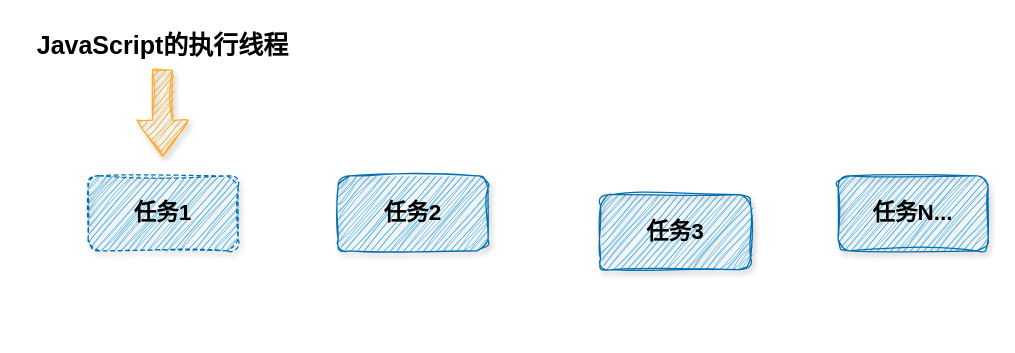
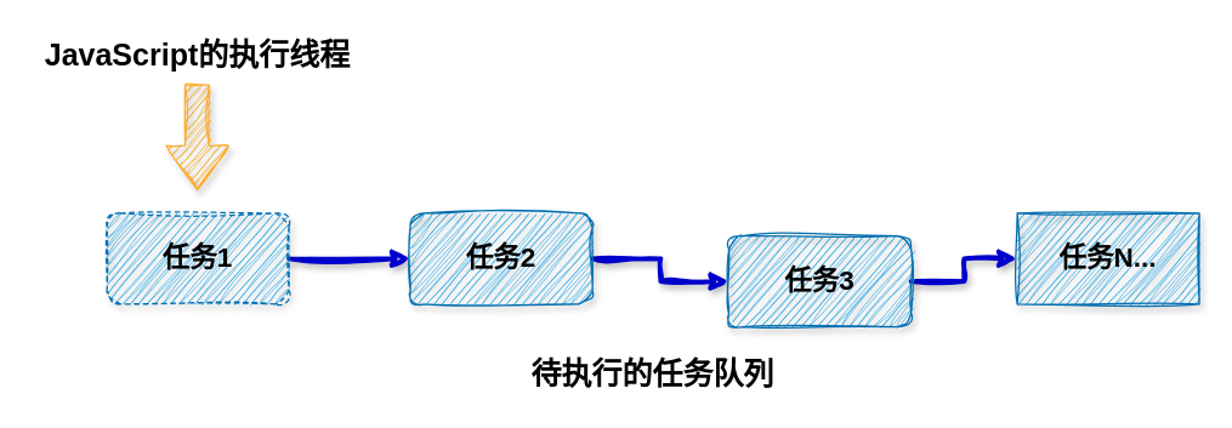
+ <mxCell id="3" style="edgeStyle=orthogonalEdgeStyle;rounded=0;orthogonalLoop=1;jettySize=auto;html=1;exitX=1;exitY=0.5;exitDx=0;exitDy=0;entryX=0;entryY=0.5;entryDx=0;entryDy=0;strokeWidth=3;strokeColor=#0000CC;sketch=1;curveFitting=1;jiggle=2;shadow=1;" edge="1" parent="1" source="4" target="7"><mxGeometry relative="1" as="geometry" /></mxCell>
- <mxCell id="10" value="&lt;b&gt;&lt;font color=&quot;#000000&quot; style=&quot;font-size: 18px;&quot;&gt;任务N...&lt;/font&gt;&lt;/b&gt;" style="rounded=1;whiteSpace=wrap;html=1;fillColor=#1ba1e2;fontColor=#ffffff;strokeColor=#006EAF;sketch=1;curveFitting=1;jiggle=2;glass=0;shadow=1;" vertex="1" parent="1"><mxGeometry x="670" y="140" width="120" height="60" as="geometry" /></mxCell>
+ <mxCell id="10" value="&lt;b&gt;&lt;font color=&quot;#000000&quot; style=&quot;font-size: 18px;&quot;&gt;任务N...&lt;/font&gt;&lt;/b&gt;" style="whiteSpace=wrap;html=1;fillColor=#1ba1e2;fontColor=#ffffff;strokeColor=#006EAF;sketch=1;curveFitting=1;jiggle=2;glass=0;shadow=1;rounded=0;" vertex="1" parent="1"><mxGeometry x="670" y="140" width="120" height="60" as="geometry" /></mxCell>
+ <mxCell id="6" style="edgeStyle=orthogonalEdgeStyle;rounded=0;orthogonalLoop=1;jettySize=auto;html=1;entryX=0;entryY=0.5;entryDx=0;entryDy=0;strokeWidth=3;strokeColor=#0000CC;sketch=1;curveFitting=1;jiggle=2;shadow=1;" edge="1" parent="1" source="7" target="9"><mxGeometry relative="1" as="geometry" /></mxCell>
+ <mxCell id="8" style="edgeStyle=orthogonalEdgeStyle;rounded=0;orthogonalLoop=1;jettySize=auto;html=1;entryX=0;entryY=0.5;entryDx=0;entryDy=0;strokeWidth=3;strokeColor=#0000CC;shadow=1;sketch=1;curveFitting=1;jiggle=2;" edge="1" parent="1" source="9" target="10"><mxGeometry relative="1" as="geometry" /></mxCell>
+ <mxCell id="11" value="&lt;span style=&quot;font-size: 20px;&quot;&gt;&lt;b&gt;待执行的任务队列&lt;/b&gt;&lt;/span&gt;" style="text;html=1;strokeColor=none;fillColor=none;align=center;verticalAlign=middle;whiteSpace=wrap;rounded=0;" vertex="1" parent="1"><mxGeometry x="320" y="230" width="220" height="30" as="geometry" /></mxCell>
